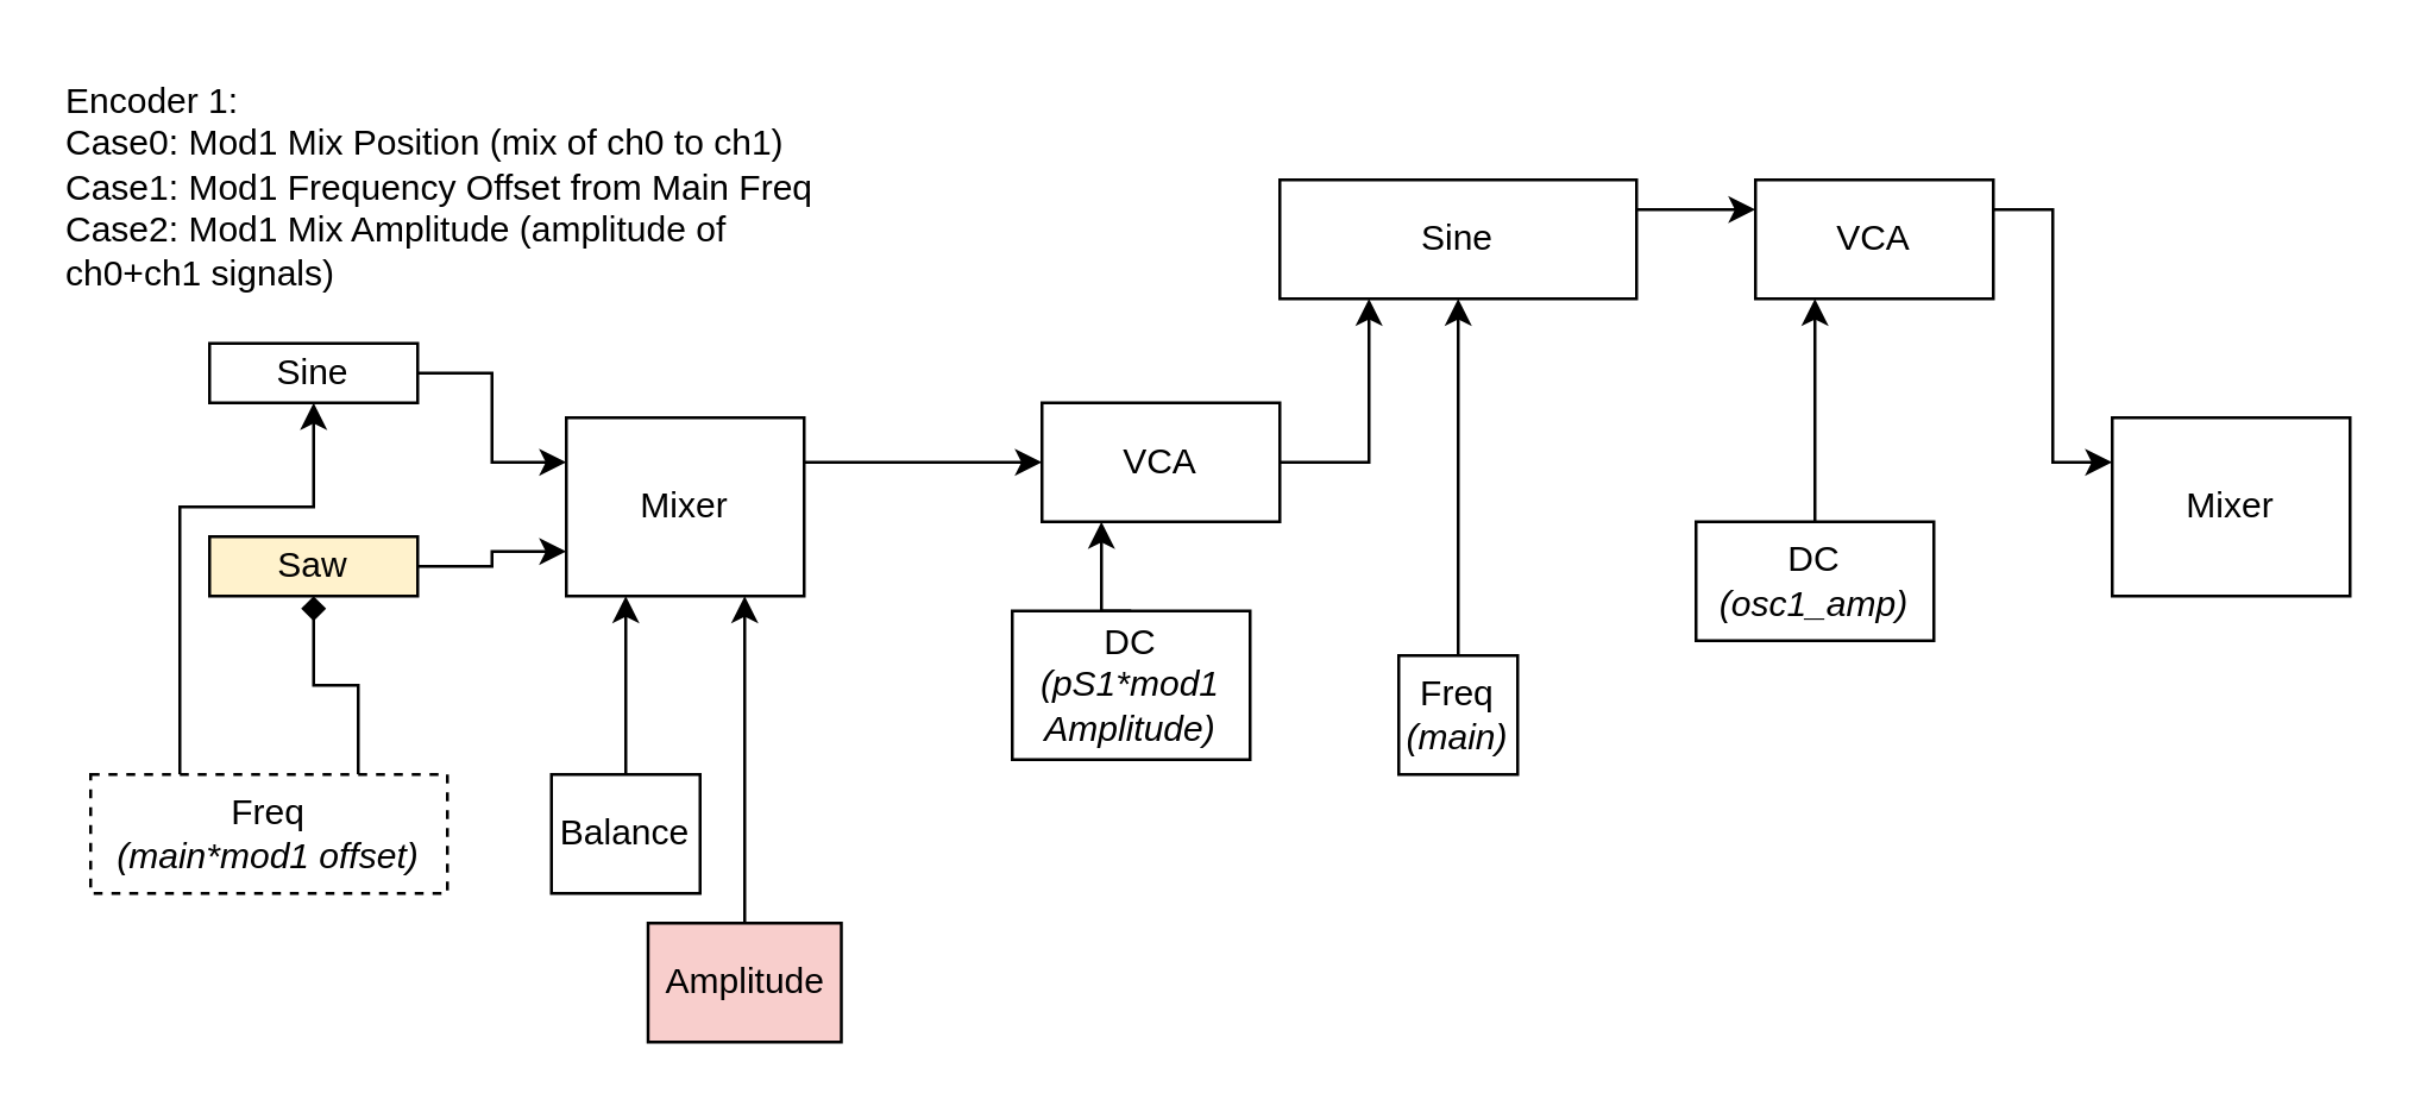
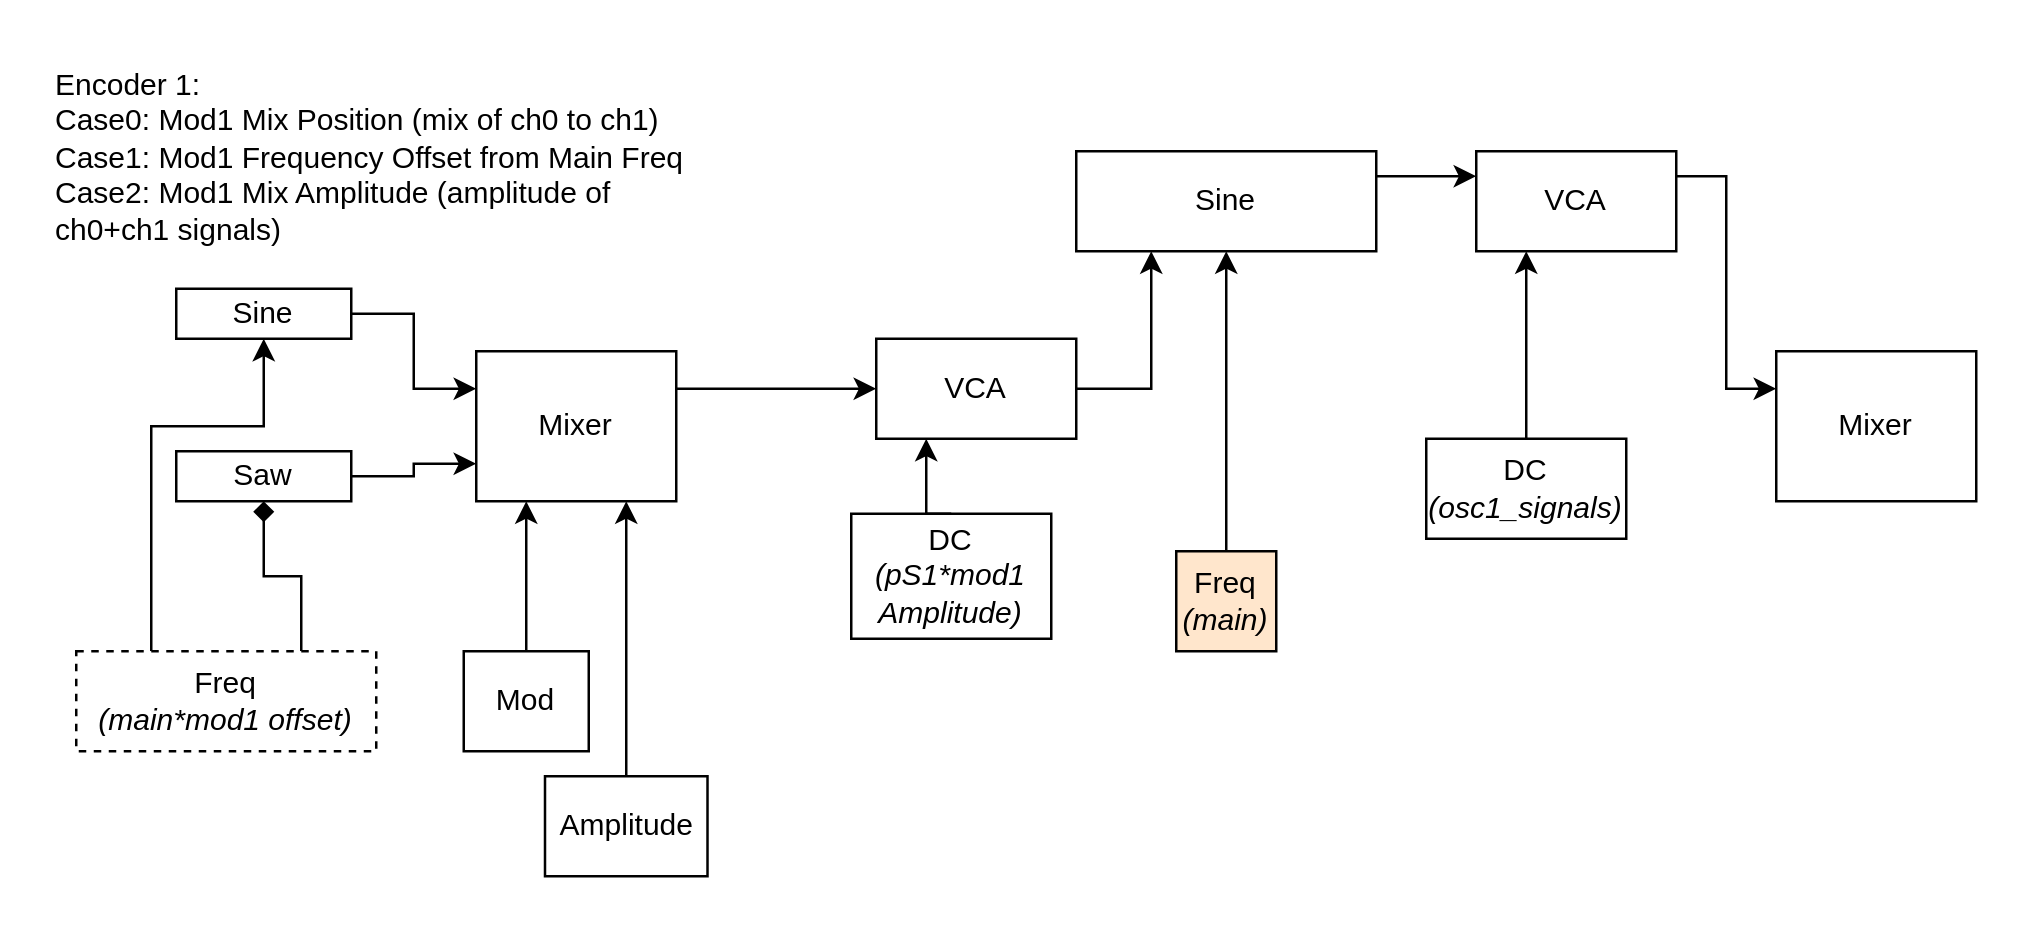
- <mxCell id="5" value="Saw" style="rounded=0;whiteSpace=wrap;html=1;fillColor=#fff2cc;" vertex="1" parent="1"><mxGeometry x="70" y="180" width="70" height="20" as="geometry" /></mxCell>
+ <mxCell id="5" value="Saw" style="rounded=0;whiteSpace=wrap;html=1;" vertex="1" parent="1"><mxGeometry x="70" y="180" width="70" height="20" as="geometry" /></mxCell>
- <mxCell id="18" value="&lt;div&gt;DC&lt;/div&gt;&lt;div&gt;&lt;i&gt;(osc1_amp)&lt;br&gt;&lt;/i&gt;&lt;/div&gt;" style="rounded=0;whiteSpace=wrap;html=1;" vertex="1" parent="1"><mxGeometry x="570" y="175" width="80" height="40" as="geometry" /></mxCell>
+ <mxCell id="18" value="&lt;div&gt;DC&lt;/div&gt;&lt;div&gt;&lt;i&gt;(osc1_signals)&lt;br&gt;&lt;/i&gt;&lt;/div&gt;" style="rounded=0;whiteSpace=wrap;html=1;" vertex="1" parent="1"><mxGeometry x="570" y="175" width="80" height="40" as="geometry" /></mxCell>
- <mxCell id="20" value="&lt;div&gt;Freq&lt;/div&gt;&lt;div&gt;&lt;i&gt;(main)&lt;/i&gt;&lt;br&gt;&lt;/div&gt;" style="rounded=0;whiteSpace=wrap;html=1;" vertex="1" parent="1"><mxGeometry x="470" y="220" width="40" height="40" as="geometry" /></mxCell>
+ <mxCell id="20" value="&lt;div&gt;Freq&lt;/div&gt;&lt;div&gt;&lt;i&gt;(main)&lt;/i&gt;&lt;br&gt;&lt;/div&gt;" style="rounded=0;whiteSpace=wrap;html=1;fillColor=#ffe6cc;" vertex="1" parent="1"><mxGeometry x="470" y="220" width="40" height="40" as="geometry" /></mxCell>
- <mxCell id="26" value="&lt;div&gt;Balance&lt;br&gt;&lt;/div&gt;" style="rounded=0;whiteSpace=wrap;html=1;" vertex="1" parent="1"><mxGeometry x="185" y="260" width="50" height="40" as="geometry" /></mxCell>
+ <mxCell id="26" value="&lt;div&gt;Mod&lt;br&gt;&lt;/div&gt;" style="rounded=0;whiteSpace=wrap;html=1;" vertex="1" parent="1"><mxGeometry x="185" y="260" width="50" height="40" as="geometry" /></mxCell>
- <mxCell id="28" value="Amplitude" style="rounded=0;whiteSpace=wrap;html=1;fillColor=#f8cecc;" vertex="1" parent="1"><mxGeometry x="217.5" y="310" width="65" height="40" as="geometry" /></mxCell>
+ <mxCell id="28" value="Amplitude" style="rounded=0;whiteSpace=wrap;html=1;" vertex="1" parent="1"><mxGeometry x="217.5" y="310" width="65" height="40" as="geometry" /></mxCell>
